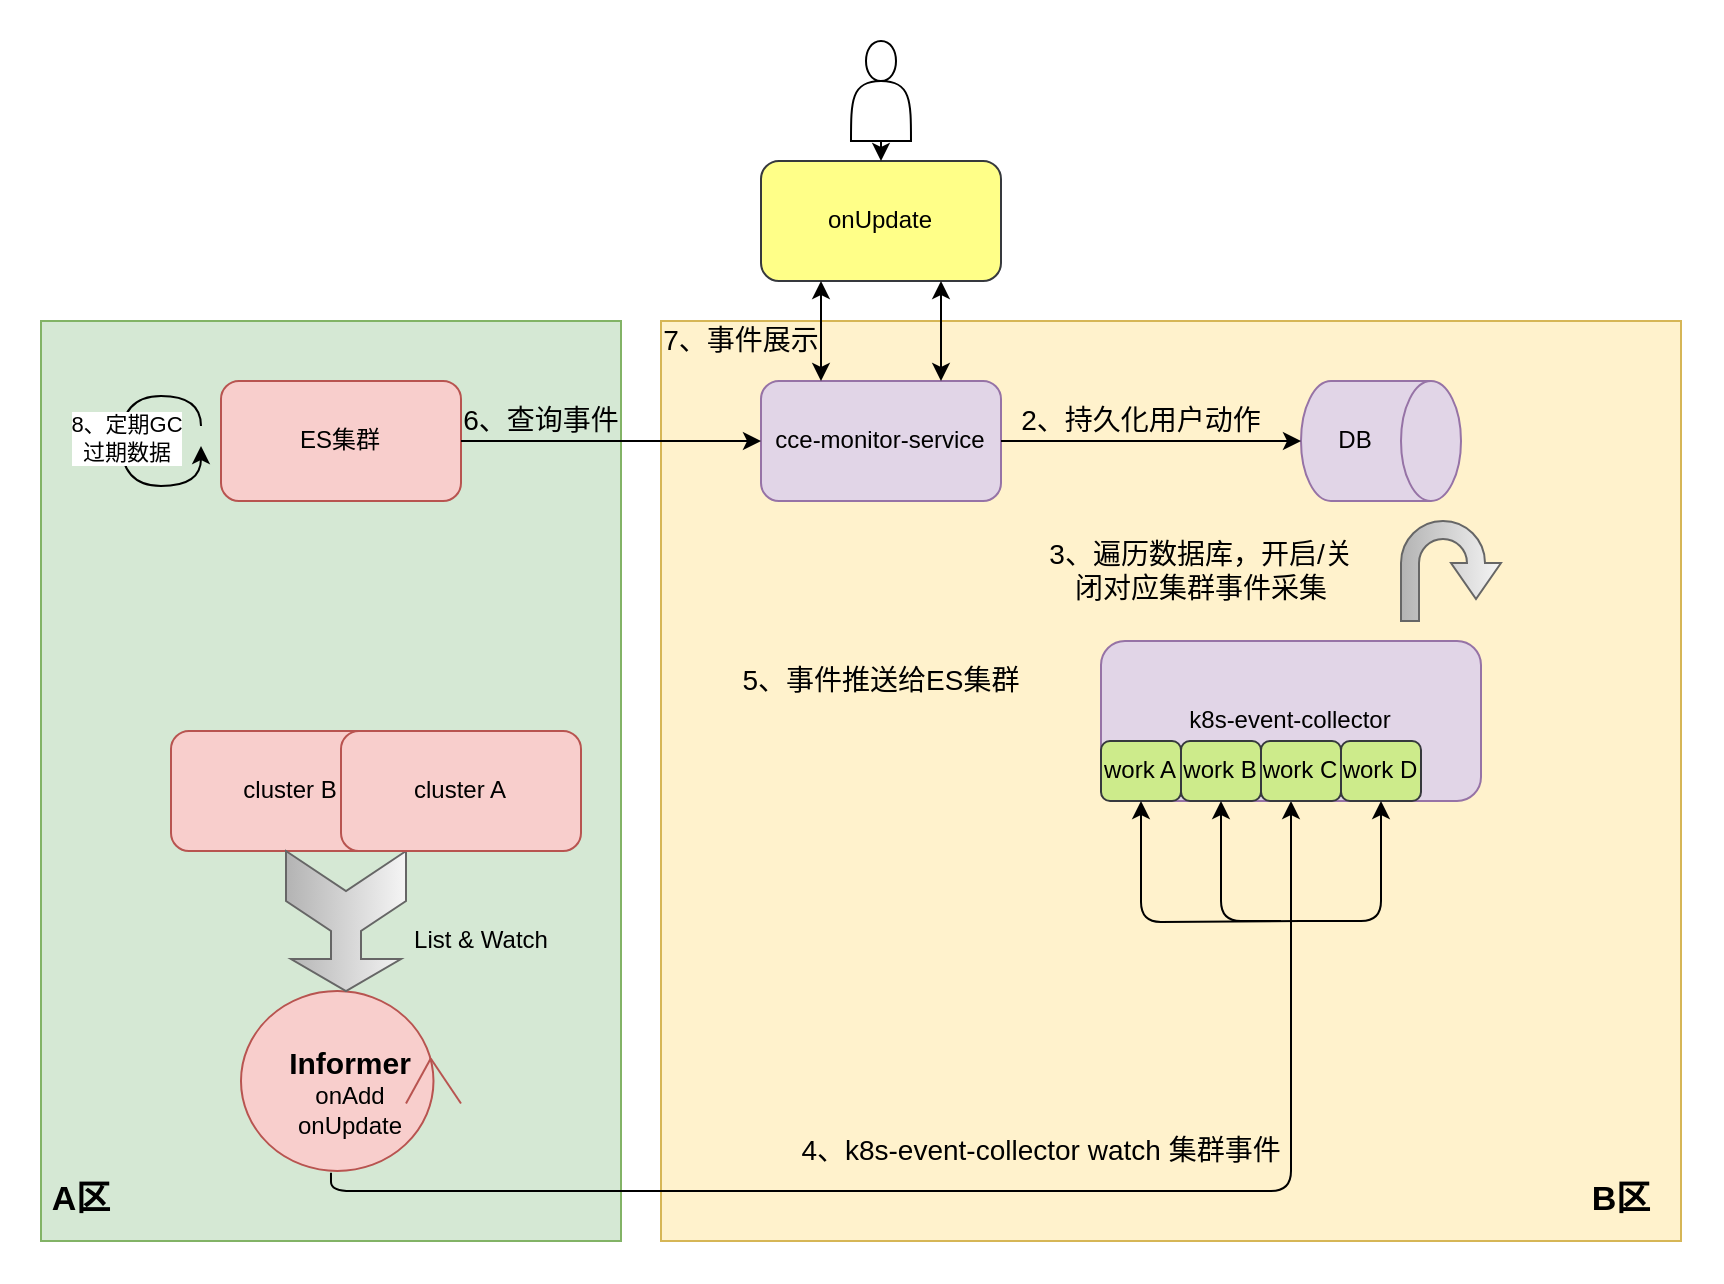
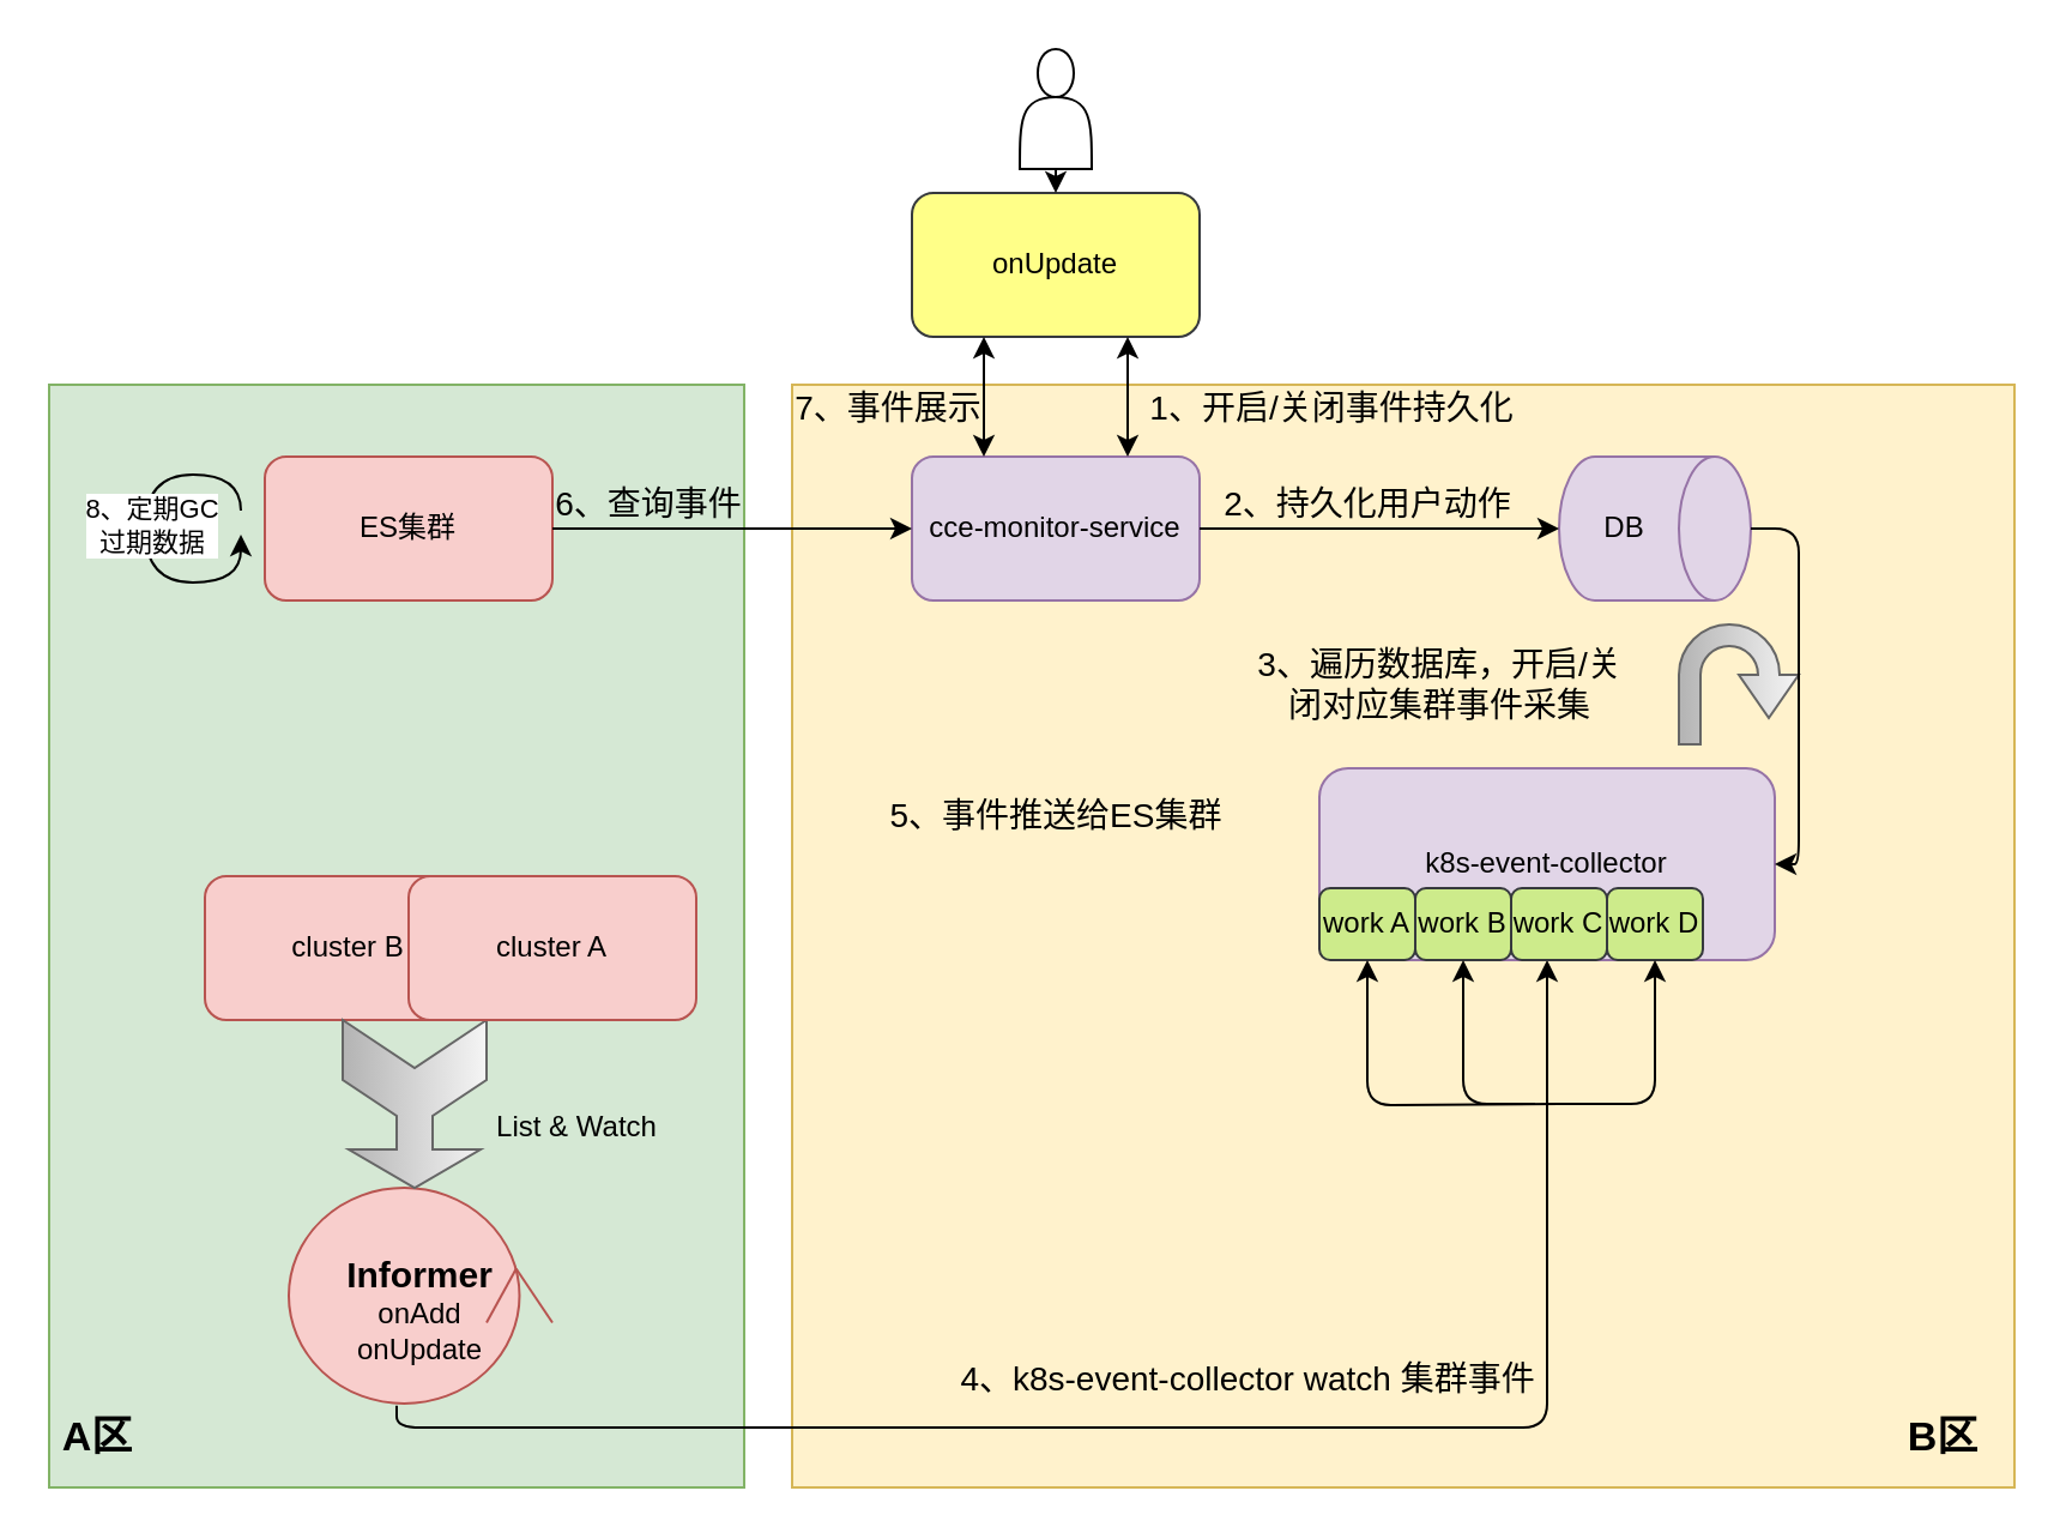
+ <mxCell id="18" value="&lt;font style=&quot;font-size: 14px&quot;&gt;1、开启/关闭事件持久化&lt;/font&gt;" style="text;html=1;align=center;verticalAlign=middle;resizable=0;points=[];autosize=1;" parent="1" vertex="1"><mxGeometry x="470" y="160" width="170" height="20" as="geometry" /></mxCell>
+ <mxCell id="14" value="" style="endArrow=classic;html=1;exitX=0.5;exitY=0;exitDx=0;exitDy=0;exitPerimeter=0;entryX=1;entryY=0.5;entryDx=0;entryDy=0;edgeStyle=orthogonalEdgeStyle;" parent="1" source="8" target="9" edge="1"><mxGeometry width="50" height="50" relative="1" as="geometry"><mxPoint x="430" y="370" as="sourcePoint" /><mxPoint x="480" y="320" as="targetPoint" /><Array as="points"><mxPoint x="750" y="220" /><mxPoint x="750" y="360" /></Array></mxGeometry></mxCell>
